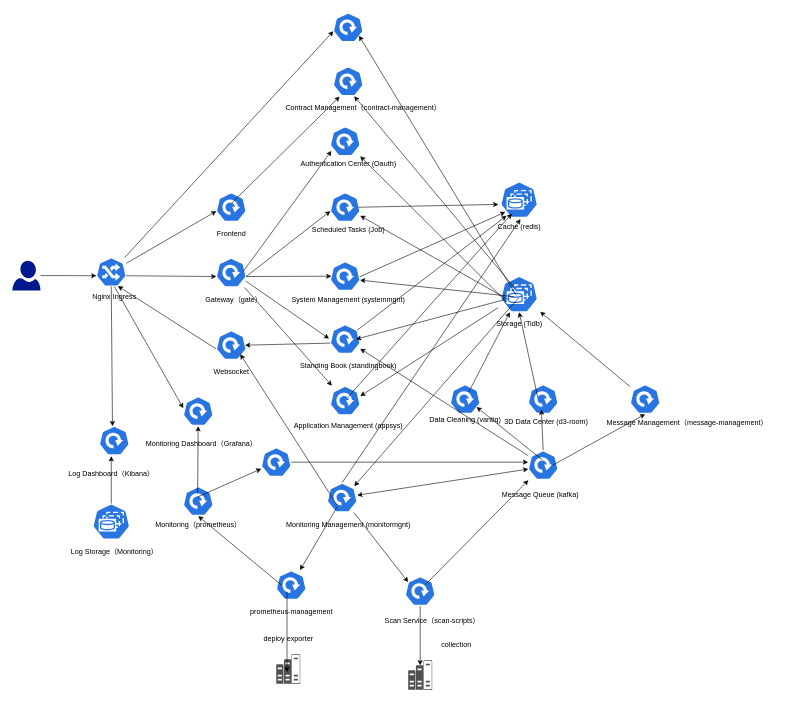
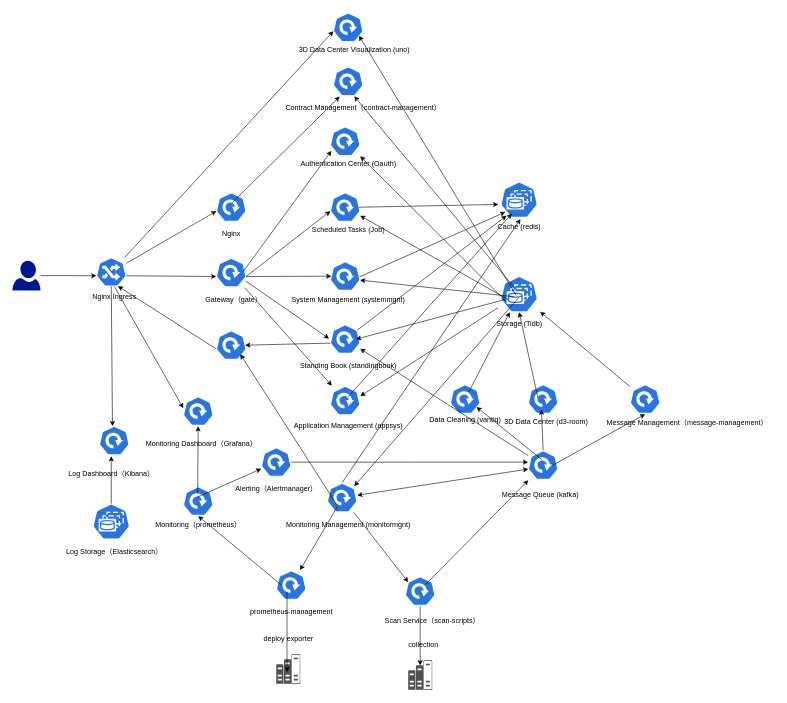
+ <mxCell id="67" value="&lt;div&gt;3D Data Center Visualization (uno)&lt;/div&gt;&lt;div&gt;&lt;br&gt;&lt;/div&gt;" style="text;html=1;align=center;verticalAlign=middle;resizable=0;points=[];autosize=1;strokeColor=none;" parent="1" vertex="1"><mxGeometry x="485" y="70" width="210" height="40" as="geometry" /></mxCell>
- <mxCell id="4" value="Frontend" style="text;html=1;align=center;verticalAlign=middle;resizable=0;points=[];autosize=1;strokeColor=none;" parent="1" vertex="1"><mxGeometry x="350" y="375" width="70" height="30" as="geometry" /></mxCell>
+ <mxCell id="4" value="Nginx" style="text;html=1;align=center;verticalAlign=middle;resizable=0;points=[];autosize=1;strokeColor=none;" parent="1" vertex="1"><mxGeometry x="350" y="375" width="70" height="30" as="geometry" /></mxCell>
- <mxCell id="8" value="Websocket" style="text;html=1;align=center;verticalAlign=middle;resizable=0;points=[];autosize=1;strokeColor=none;" parent="1" vertex="1"><mxGeometry x="345" y="605" width="80" height="30" as="geometry" /></mxCell>
+ <mxCell id="38" value="Alerting（Alertmanager）" style="text;html=1;align=center;verticalAlign=middle;resizable=0;points=[];autosize=1;strokeColor=none;" parent="1" vertex="1"><mxGeometry x="380" y="799" width="160" height="30" as="geometry" /></mxCell>
- <mxCell id="30" value="Log Storage（Monitoring）" style="text;html=1;align=center;verticalAlign=middle;resizable=0;points=[];autosize=1;strokeColor=none;" parent="1" vertex="1"><mxGeometry x="100" y="904" width="180" height="30" as="geometry" /></mxCell>
+ <mxCell id="30" value="Log Storage（Elasticsearch）" style="text;html=1;align=center;verticalAlign=middle;resizable=0;points=[];autosize=1;strokeColor=none;" parent="1" vertex="1"><mxGeometry x="100" y="904" width="180" height="30" as="geometry" /></mxCell>
- <mxCell id="56" value="collection" style="text;html=1;align=center;verticalAlign=middle;resizable=0;points=[];autosize=1;strokeColor=none;" parent="1" vertex="1"><mxGeometry x="725" y="1060" width="70" height="30" as="geometry" /></mxCell>
+ <mxCell id="56" value="collection" style="text;html=1;align=center;verticalAlign=middle;resizable=0;points=[];autosize=1;strokeColor=none;" parent="1" vertex="1"><mxGeometry x="670" y="1060" width="70" height="30" as="geometry" /></mxCell>
